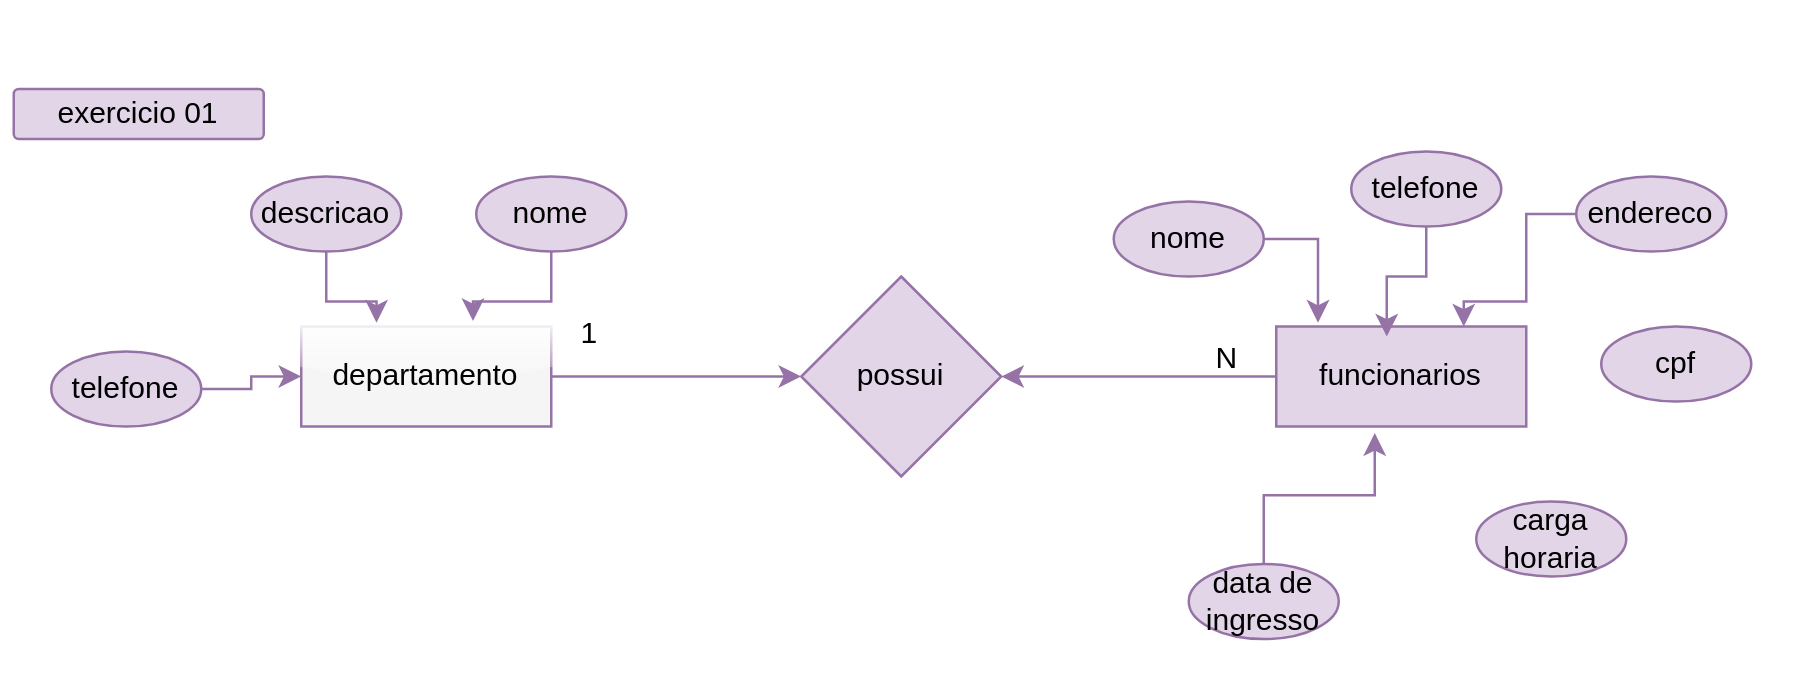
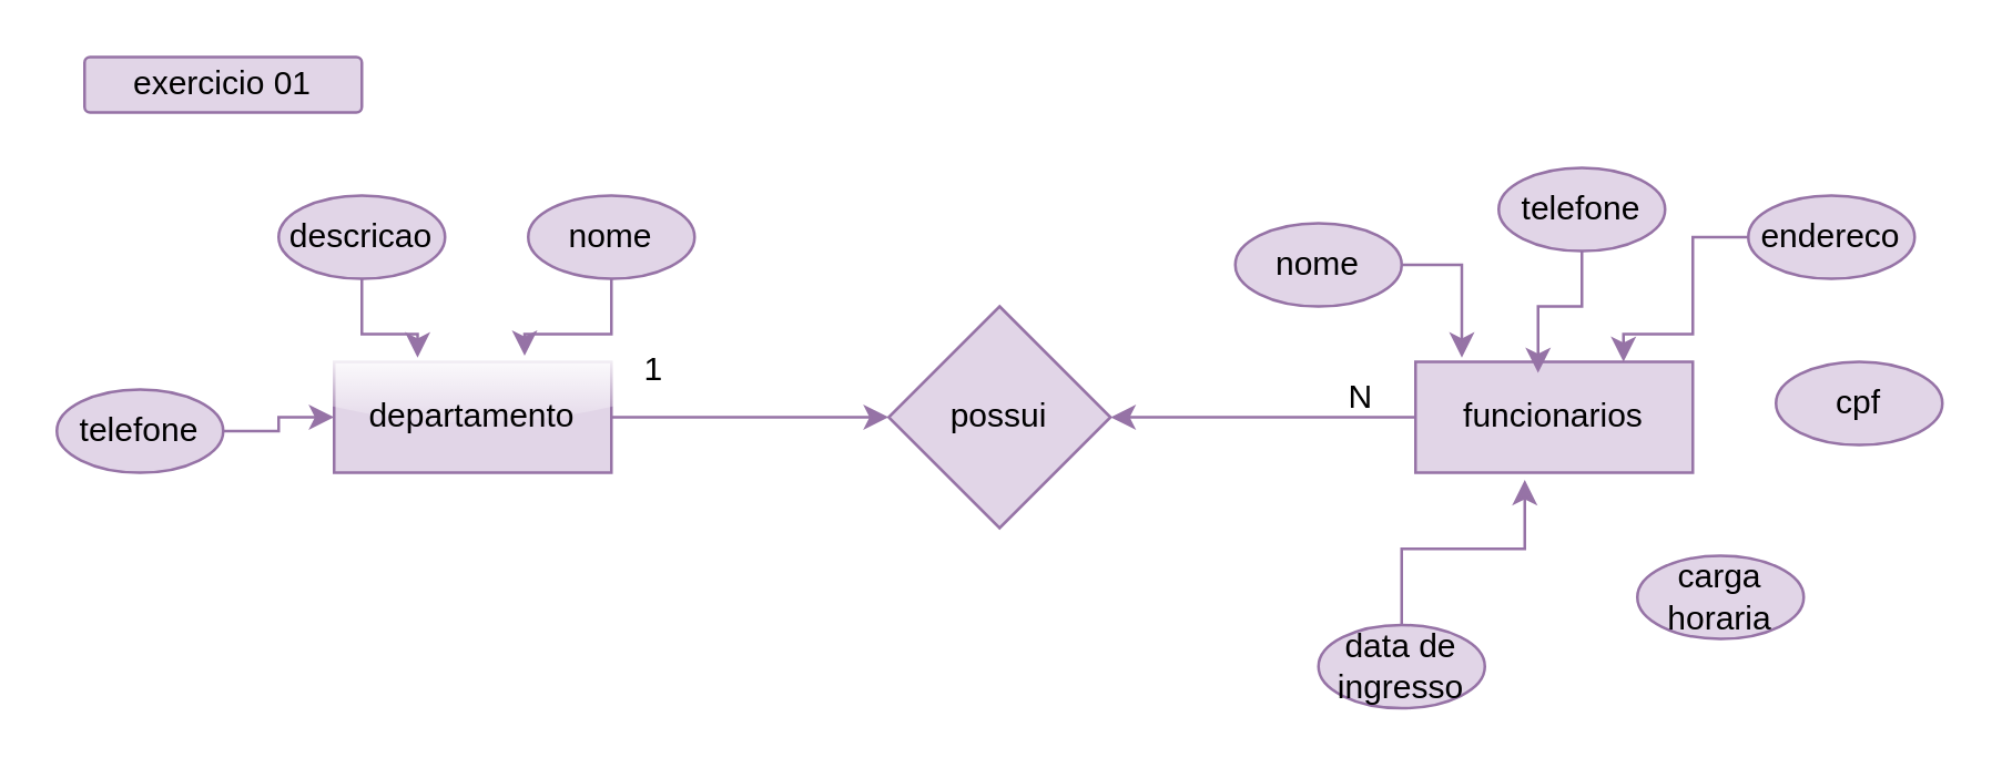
- <mxCell id="25" value="exercicio 01" style="rounded=1;arcSize=10;whiteSpace=wrap;html=1;align=center;fillColor=#e1d5e7;strokeColor=#9673a6;" vertex="1" parent="1"><mxGeometry x="5" y="35" width="100" height="20" as="geometry" /></mxCell>
+ <mxCell id="25" value="exercicio 01" style="rounded=1;arcSize=10;whiteSpace=wrap;html=1;align=center;fillColor=#e1d5e7;strokeColor=#9673a6;" vertex="1" parent="1"><mxGeometry x="30" y="20" width="100" height="20" as="geometry" /></mxCell>
- <mxCell id="3" value="departamento" style="whiteSpace=wrap;html=1;align=center;fillColor=#f5f5f5;strokeColor=#9673a6;glass=1;" vertex="1" parent="1"><mxGeometry x="120" y="130" width="100" height="40" as="geometry" /></mxCell>
+ <mxCell id="3" value="departamento" style="whiteSpace=wrap;html=1;align=center;fillColor=#e1d5e7;strokeColor=#9673a6;glass=1;" vertex="1" parent="1"><mxGeometry x="120" y="130" width="100" height="40" as="geometry" /></mxCell>
